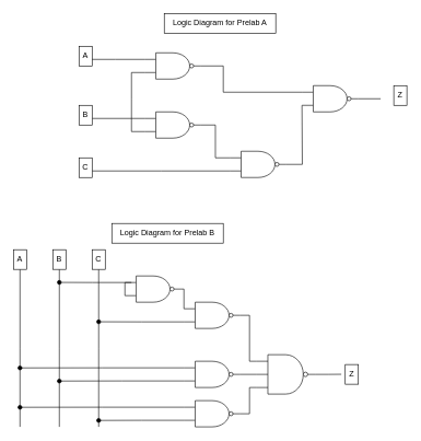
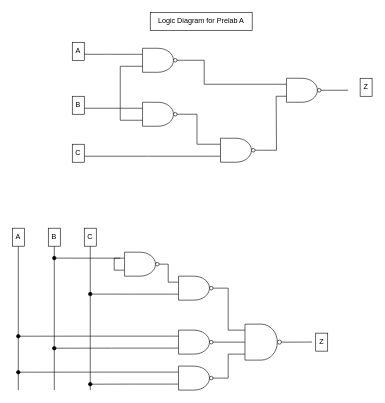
- <mxCell id="44" value="Logic Diagram for Prelab B" style="rounded=0;whiteSpace=wrap;html=1;" vertex="1" parent="1"><mxGeometry x="170" y="340" width="170" height="30" as="geometry" /></mxCell>
